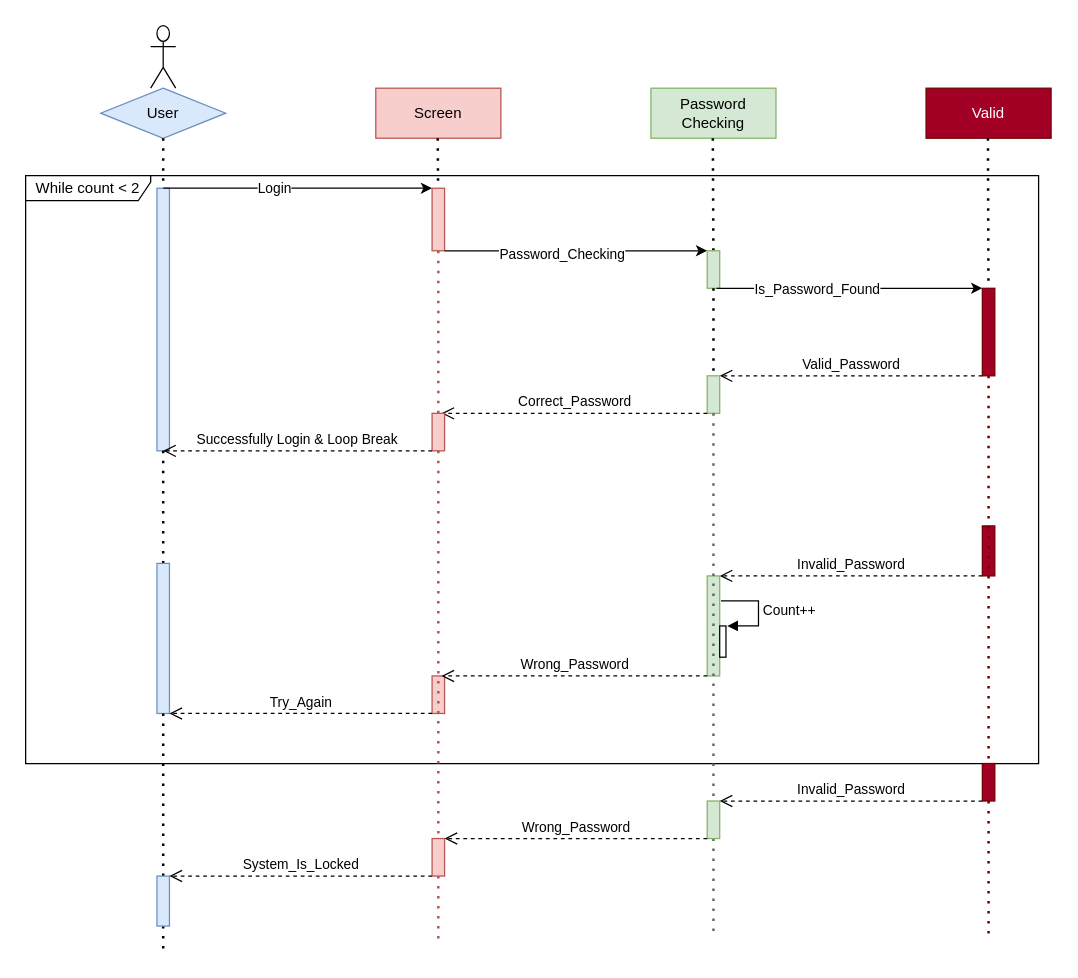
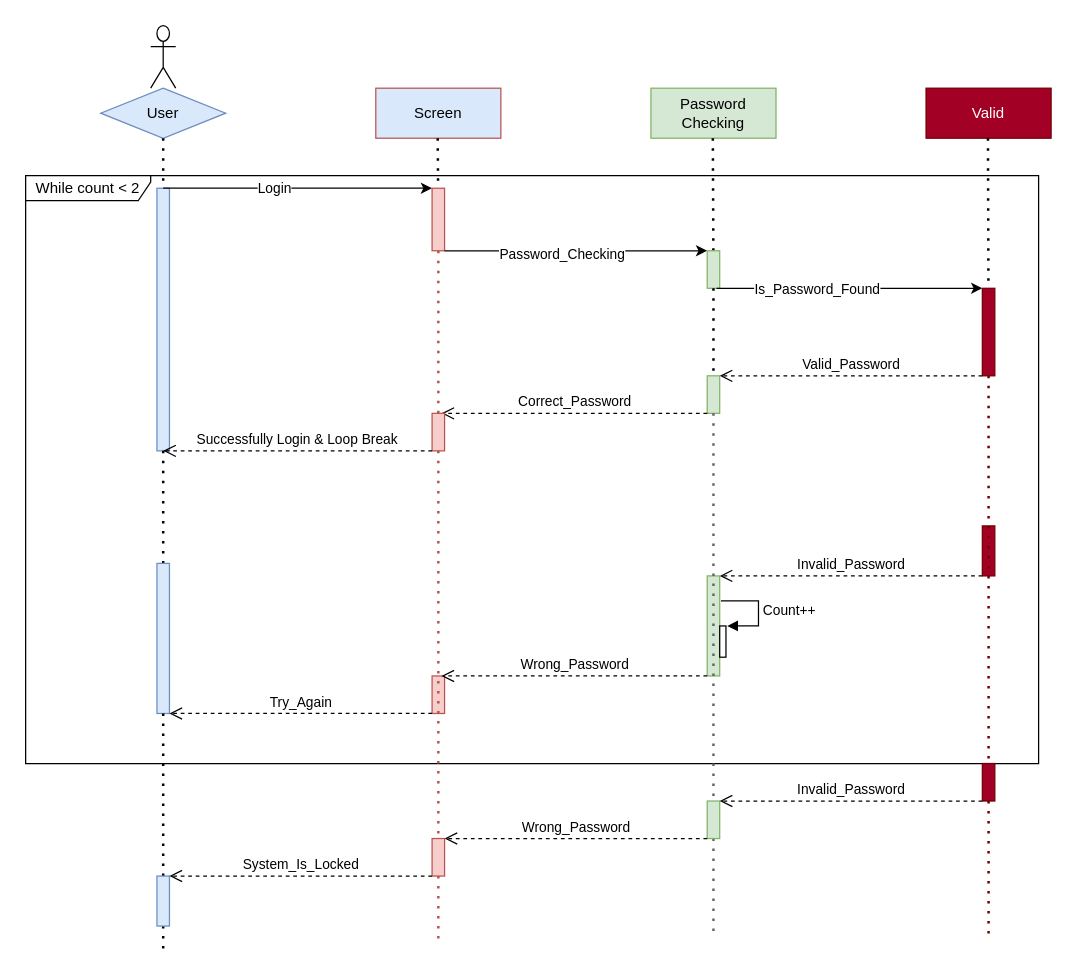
- <mxCell id="3" value="Screen" style="rounded=0;whiteSpace=wrap;html=1;fillColor=#f8cecc;strokeColor=#b85450;" vertex="1" parent="1"><mxGeometry x="300" y="70" width="100" height="40" as="geometry" /></mxCell>
+ <mxCell id="3" value="Screen" style="rounded=0;whiteSpace=wrap;html=1;fillColor=#dae8fc;strokeColor=#b85450;" vertex="1" parent="1"><mxGeometry x="300" y="70" width="100" height="40" as="geometry" /></mxCell>
